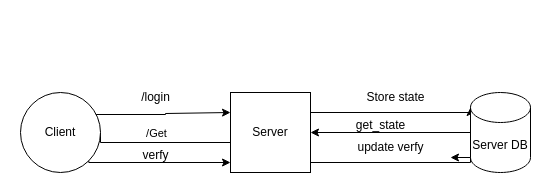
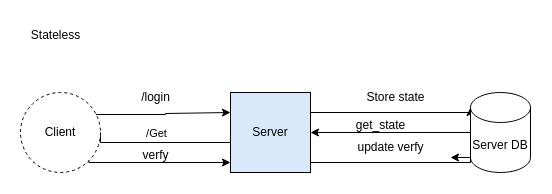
+ <mxCell id="6" value="Stateless" style="text;html=1;align=center;verticalAlign=middle;resizable=0;points=[];autosize=1;strokeColor=none;fillColor=none;" vertex="1" parent="1"><mxGeometry x="20" y="20" width="70" height="30" as="geometry" /></mxCell>
- <mxCell id="5" value="Client" style="ellipse;whiteSpace=wrap;html=1;aspect=fixed;" vertex="1" parent="1"><mxGeometry x="20" y="92" width="80" height="80" as="geometry" /></mxCell>
+ <mxCell id="5" value="Client" style="ellipse;whiteSpace=wrap;html=1;aspect=fixed;dashed=1;" vertex="1" parent="1"><mxGeometry x="20" y="92" width="80" height="80" as="geometry" /></mxCell>
- <mxCell id="8" value="Server" style="whiteSpace=wrap;html=1;aspect=fixed;" vertex="1" parent="1"><mxGeometry x="230" y="92" width="80" height="80" as="geometry" /></mxCell>
+ <mxCell id="8" value="Server" style="whiteSpace=wrap;html=1;aspect=fixed;fillColor=#dae8fc;" vertex="1" parent="1"><mxGeometry x="230" y="92" width="80" height="80" as="geometry" /></mxCell>
